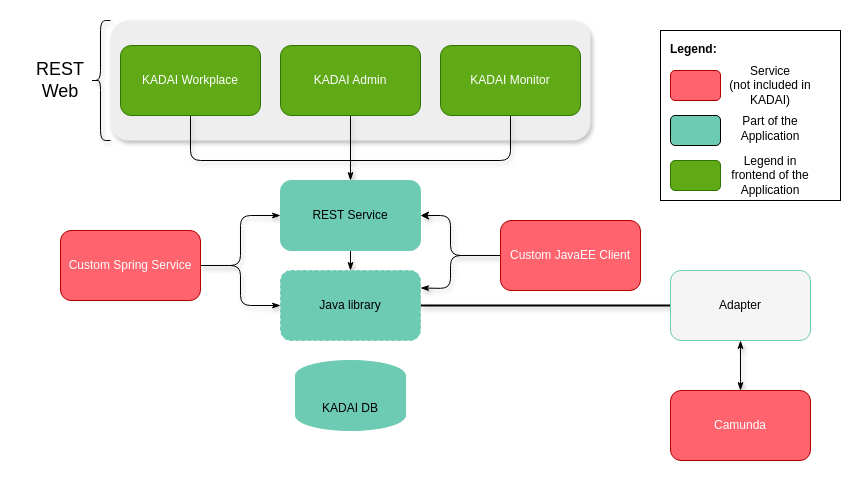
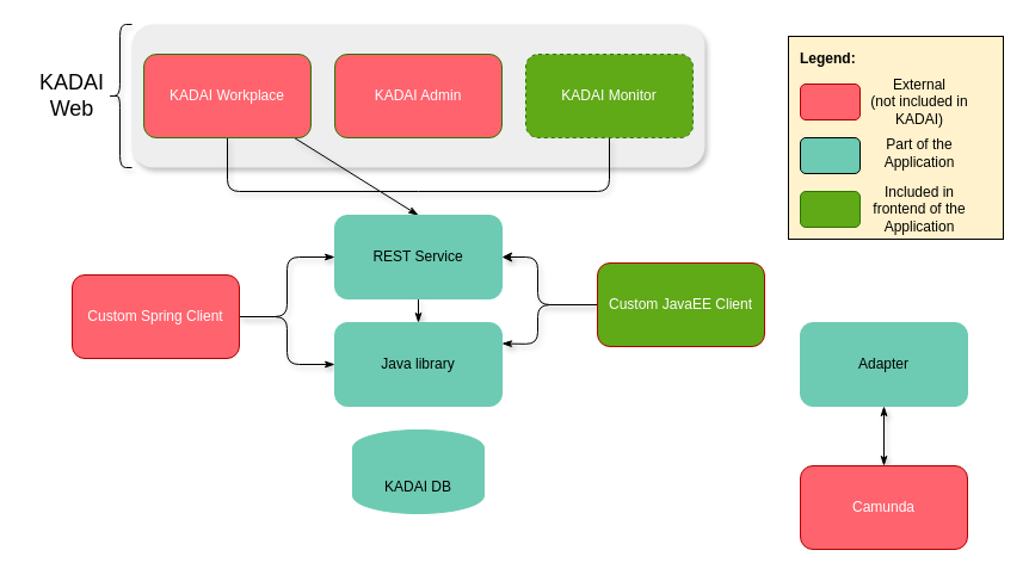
- <mxCell id="20" value="&lt;font style=&quot;font-size: 18px&quot;&gt;REST Web&lt;/font&gt;" style="rounded=0;whiteSpace=wrap;html=1;fillColor=none;strokeColor=none;shadow=0;" parent="1" vertex="1"><mxGeometry x="20" y="60" width="80" height="40" as="geometry" /></mxCell>
+ <mxCell id="20" value="&lt;font style=&quot;font-size: 18px&quot;&gt;KADAI Web&lt;/font&gt;" style="rounded=0;whiteSpace=wrap;html=1;fillColor=none;strokeColor=none;shadow=0;" parent="1" vertex="1"><mxGeometry x="20" y="60" width="80" height="40" as="geometry" /></mxCell>
- <mxCell id="17" value="KADAI Workplace" style="rounded=1;whiteSpace=wrap;html=1;fillColor=#60a917;shadow=0;treeFolding=0;strokeColor=#2D7600;fontColor=#ffffff;" parent="1" vertex="1"><mxGeometry y="45" width="140" height="70" as="geometry" x="120" /></mxCell>
+ <mxCell id="17" value="KADAI Workplace" style="rounded=1;whiteSpace=wrap;html=1;fillColor=#ff636d;shadow=0;treeFolding=0;strokeColor=#2D7600;fontColor=#ffffff;" parent="1" vertex="1"><mxGeometry y="45" width="140" height="70" as="geometry" x="120" /></mxCell>
- <mxCell id="18" value="KADAI Admin" style="rounded=1;whiteSpace=wrap;html=1;fillColor=#60a917;shadow=0;strokeColor=#2D7600;fontColor=#ffffff;" parent="1" vertex="1"><mxGeometry x="280" y="45" width="140" height="70" as="geometry" /></mxCell>
+ <mxCell id="18" value="KADAI Admin" style="rounded=1;whiteSpace=wrap;html=1;fillColor=#ff636d;shadow=0;strokeColor=#2D7600;fontColor=#ffffff;" parent="1" vertex="1"><mxGeometry x="280" y="45" width="140" height="70" as="geometry" /></mxCell>
- <mxCell id="19" value="KADAI Monitor" style="rounded=1;whiteSpace=wrap;html=1;fillColor=#60a917;shadow=0;strokeColor=#2D7600;fontColor=#ffffff;" parent="1" vertex="1"><mxGeometry x="440" y="45" width="140" height="70" as="geometry" /></mxCell>
+ <mxCell id="19" value="KADAI Monitor" style="rounded=1;whiteSpace=wrap;html=1;fillColor=#60a917;shadow=0;strokeColor=#2D7600;fontColor=#ffffff;dashed=1;" parent="1" vertex="1"><mxGeometry x="440" y="45" width="140" height="70" as="geometry" /></mxCell>
- <mxCell id="29" value="Service&lt;br&gt;(not included in KADAI)" style="text;html=1;align=center;verticalAlign=middle;whiteSpace=wrap;rounded=0;shadow=0;" parent="1" vertex="1"><mxGeometry x="720" y="70" width="100" height="30" as="geometry" /></mxCell>
+ <mxCell id="29" value="External&lt;br&gt;(not included in KADAI)" style="text;html=1;align=center;verticalAlign=middle;whiteSpace=wrap;rounded=0;shadow=0;" parent="1" vertex="1"><mxGeometry x="720" y="70" width="100" height="30" as="geometry" /></mxCell>
- <mxCell id="25" value="&lt;div&gt;&lt;b style=&quot;font-size: 12px&quot;&gt;Legend:&lt;/b&gt;&lt;/div&gt;" style="rounded=0;whiteSpace=wrap;html=1;fontSize=18;strokeColor=default;align=left;verticalAlign=top;spacingLeft=8;shadow=0;" parent="1" vertex="1"><mxGeometry x="660" y="30" width="180" height="170" as="geometry" /></mxCell>
+ <mxCell id="25" value="&lt;div&gt;&lt;b style=&quot;font-size: 12px&quot;&gt;Legend:&lt;/b&gt;&lt;/div&gt;" style="rounded=0;whiteSpace=wrap;html=1;fontSize=18;strokeColor=default;align=left;verticalAlign=top;spacingLeft=8;shadow=0;fillColor=#fff2cc;" parent="1" vertex="1"><mxGeometry x="660" y="30" width="180" height="170" as="geometry" /></mxCell>
- <mxCell id="8" style="edgeStyle=none;html=1;exitX=0.5;exitY=0;exitDx=0;exitDy=0;entryX=0.5;entryY=1;entryDx=0;entryDy=0;endArrow=none;endFill=0;strokeColor=default;strokeWidth=1;startArrow=classicThin;startFill=1;shadow=1;" parent="1" source="12" target="18" edge="1"><mxGeometry relative="1" as="geometry" /></mxCell>
+ <mxCell id="8" style="edgeStyle=none;html=1;exitX=0.5;exitY=0;exitDx=0;exitDy=0;endArrow=none;endFill=0;strokeColor=default;strokeWidth=1;startArrow=classicThin;startFill=1;shadow=1;" parent="1" source="12" target="17" edge="1"><mxGeometry relative="1" as="geometry" /></mxCell>
- <mxCell id="31" value="Legend in frontend of the Application" style="text;html=1;align=center;verticalAlign=middle;whiteSpace=wrap;rounded=0;shadow=0;" parent="1" vertex="1"><mxGeometry x="720" y="160" width="100" height="30" as="geometry" /></mxCell>
+ <mxCell id="31" value="Included in frontend of the Application" style="text;html=1;align=center;verticalAlign=middle;whiteSpace=wrap;rounded=0;shadow=0;" parent="1" vertex="1"><mxGeometry x="720" y="160" width="100" height="30" as="geometry" /></mxCell>
- <mxCell id="15" value="Custom JavaEE Client" style="rounded=1;whiteSpace=wrap;html=1;fillColor=#FF636D;strokeColor=#B20000;shadow=0;fontColor=#ffffff;" parent="1" vertex="1"><mxGeometry x="500" y="220" width="140" height="70" as="geometry" /></mxCell>
+ <mxCell id="15" value="Custom JavaEE Client" style="rounded=1;whiteSpace=wrap;html=1;fillColor=#60a917;strokeColor=#B20000;shadow=0;fontColor=#ffffff;" parent="1" vertex="1"><mxGeometry x="500" y="220" width="140" height="70" as="geometry" /></mxCell>
- <mxCell id="16" value="Custom Spring Service" style="rounded=1;whiteSpace=wrap;html=1;fillColor=#FF636D;strokeColor=#B20000;shadow=0;fontColor=#ffffff;" parent="1" vertex="1"><mxGeometry x="60" y="230" width="140" height="70" as="geometry" /></mxCell>
+ <mxCell id="16" value="Custom Spring Client" style="rounded=1;whiteSpace=wrap;html=1;fillColor=#FF636D;strokeColor=#B20000;shadow=0;fontColor=#ffffff;" parent="1" vertex="1"><mxGeometry x="60" y="230" width="140" height="70" as="geometry" /></mxCell>
- <mxCell id="6" value="Java library" style="rounded=1;whiteSpace=wrap;html=1;fillColor=#6CCBB2;strokeColor=#6CCBB2;shadow=0;dashed=1;" parent="1" vertex="1"><mxGeometry x="280" y="270" width="140" height="70" as="geometry" /></mxCell>
+ <mxCell id="6" value="Java library" style="rounded=1;whiteSpace=wrap;html=1;fillColor=#6CCBB2;strokeColor=#6CCBB2;shadow=0;" parent="1" vertex="1"><mxGeometry x="280" y="270" width="140" height="70" as="geometry" /></mxCell>
- <mxCell id="4" style="edgeStyle=none;html=1;exitX=1;exitY=0.5;exitDx=0;exitDy=0;fontSize=18;endArrow=none;endFill=0;strokeColor=default;strokeWidth=2;shadow=1;" parent="1" source="6" target="22" edge="1"><mxGeometry relative="1" as="geometry" /></mxCell>
- <mxCell id="22" value="Adapter" style="rounded=1;whiteSpace=wrap;html=1;fillColor=#f5f5f5;strokeColor=#6CCBB2;shadow=0;" parent="1" vertex="1"><mxGeometry x="670" y="270" width="140" height="70" as="geometry" /></mxCell>
+ <mxCell id="22" value="Adapter" style="rounded=1;whiteSpace=wrap;html=1;fillColor=#6CCBB2;strokeColor=#6CCBB2;shadow=0;" parent="1" vertex="1"><mxGeometry x="670" y="270" width="140" height="70" as="geometry" /></mxCell>
